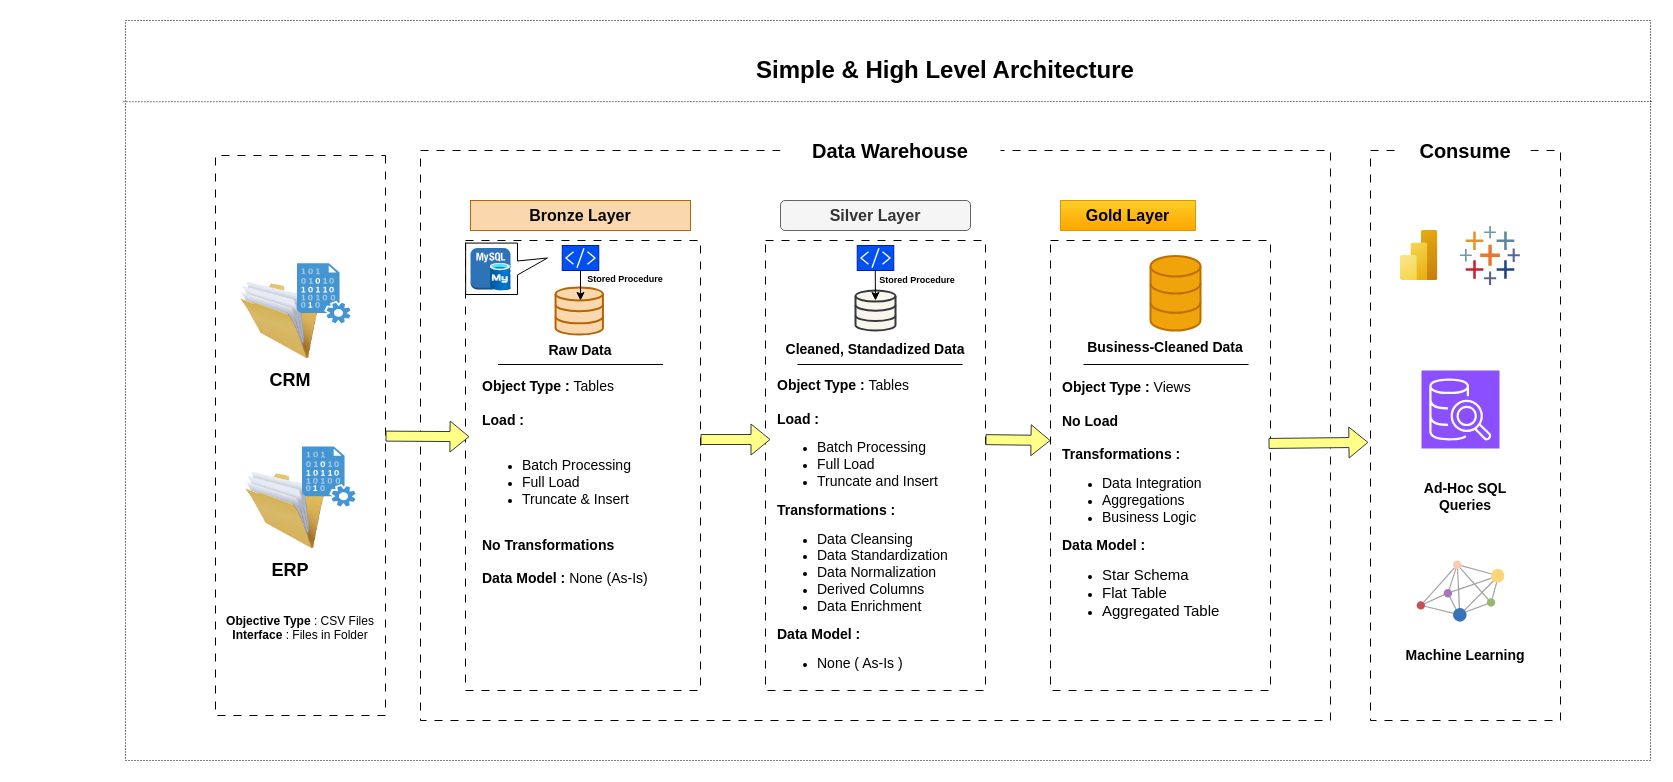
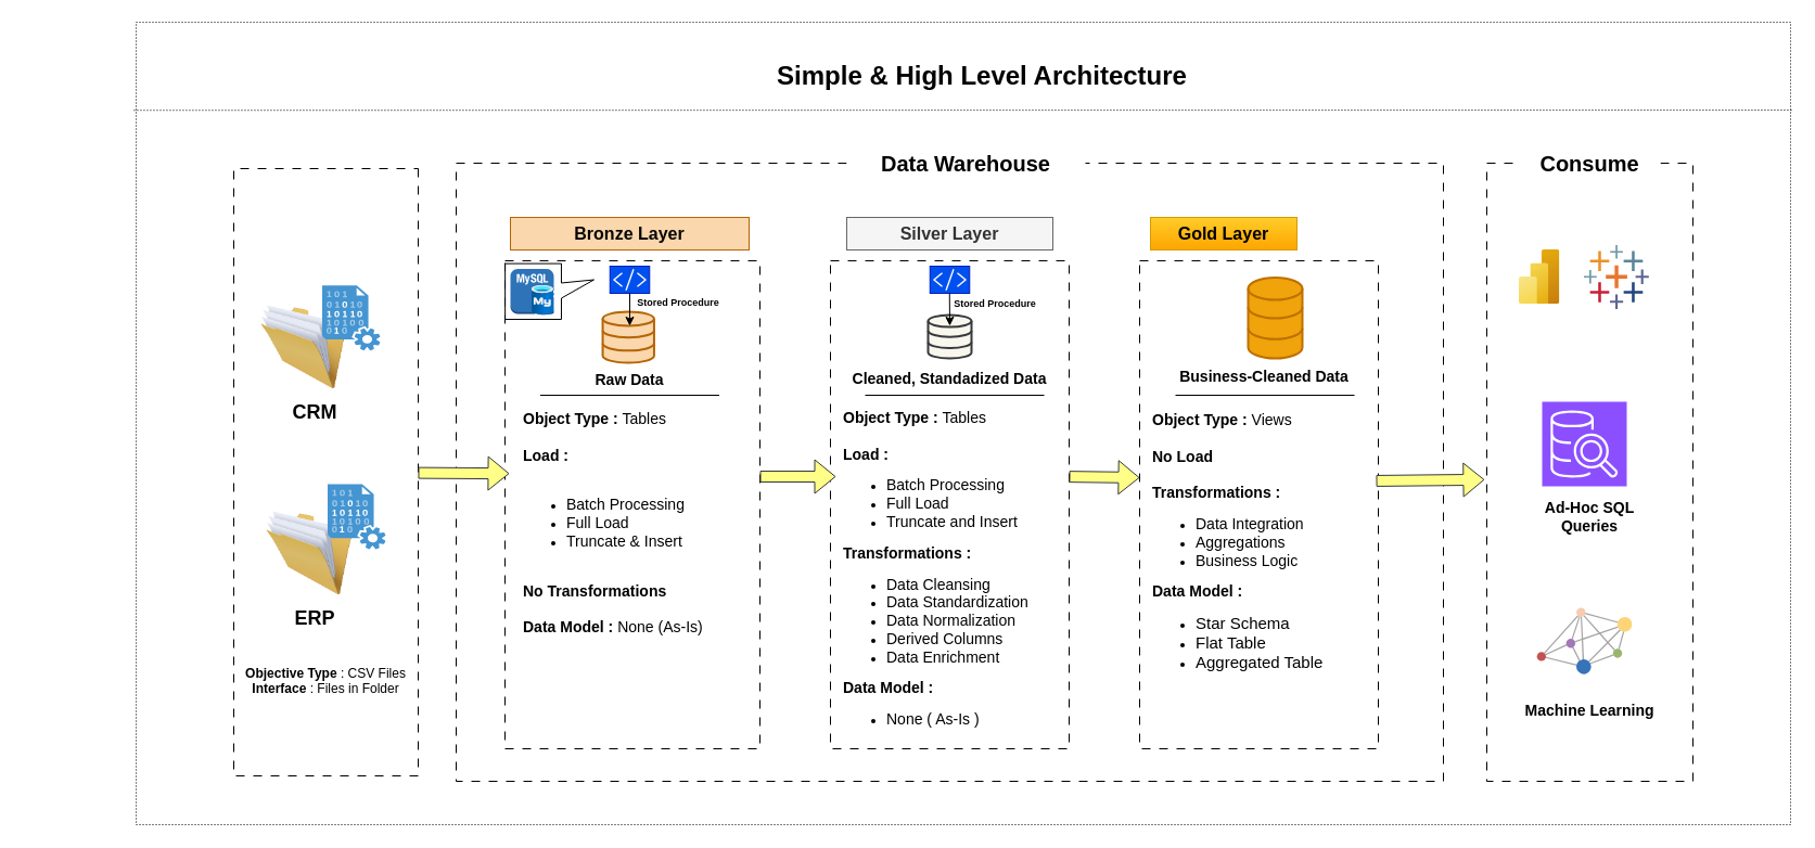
- <mxCell id="54" value="&lt;h1&gt;Simple &amp;amp; High Level Architecture&lt;/h1&gt;" style="rounded=0;whiteSpace=wrap;html=1;fillColor=none;strokeColor=none;" vertex="1" parent="1"><mxGeometry x="730" y="40" width="430" height="60" as="geometry" /></mxCell>
+ <mxCell id="54" value="&lt;h1&gt;Simple &amp;amp; High Level Architecture&lt;/h1&gt;" style="rounded=0;whiteSpace=wrap;html=1;fillColor=none;strokeColor=none;" vertex="1" parent="1"><mxGeometry x="690" y="40" width="430" height="60" as="geometry" /></mxCell>
- <mxCell id="9" value="&lt;b&gt;&lt;font style=&quot;font-size: 16px;&quot;&gt;Silver Layer&lt;/font&gt;&lt;/b&gt;" style="whiteSpace=wrap;html=1;fillColor=#f5f5f5;strokeColor=#666666;fontColor=#333333;rounded=1;" parent="1" vertex="1"><mxGeometry x="780" y="200" width="190" height="30" as="geometry" /></mxCell>
+ <mxCell id="9" value="&lt;b&gt;&lt;font style=&quot;font-size: 16px;&quot;&gt;Silver Layer&lt;/font&gt;&lt;/b&gt;" style="rounded=0;whiteSpace=wrap;html=1;fillColor=#f5f5f5;strokeColor=#666666;fontColor=#333333;" parent="1" vertex="1"><mxGeometry x="780" y="200" width="190" height="30" as="geometry" /></mxCell>
- <mxCell id="31" value="&lt;b&gt;&lt;font style=&quot;font-size: 14px;&quot;&gt;Ad-Hoc SQL Queries&lt;/font&gt;&lt;/b&gt;" style="rounded=0;whiteSpace=wrap;html=1;fillColor=none;strokeColor=none;" parent="1" vertex="1"><mxGeometry x="1400" y="481" width="130" height="30" as="geometry" /></mxCell>
+ <mxCell id="31" value="&lt;b&gt;&lt;font style=&quot;font-size: 14px;&quot;&gt;Ad-Hoc SQL Queries&lt;/font&gt;&lt;/b&gt;" style="rounded=0;whiteSpace=wrap;html=1;fillColor=none;strokeColor=none;" parent="1" vertex="1"><mxGeometry x="1400" y="461" width="130" height="30" as="geometry" /></mxCell>
